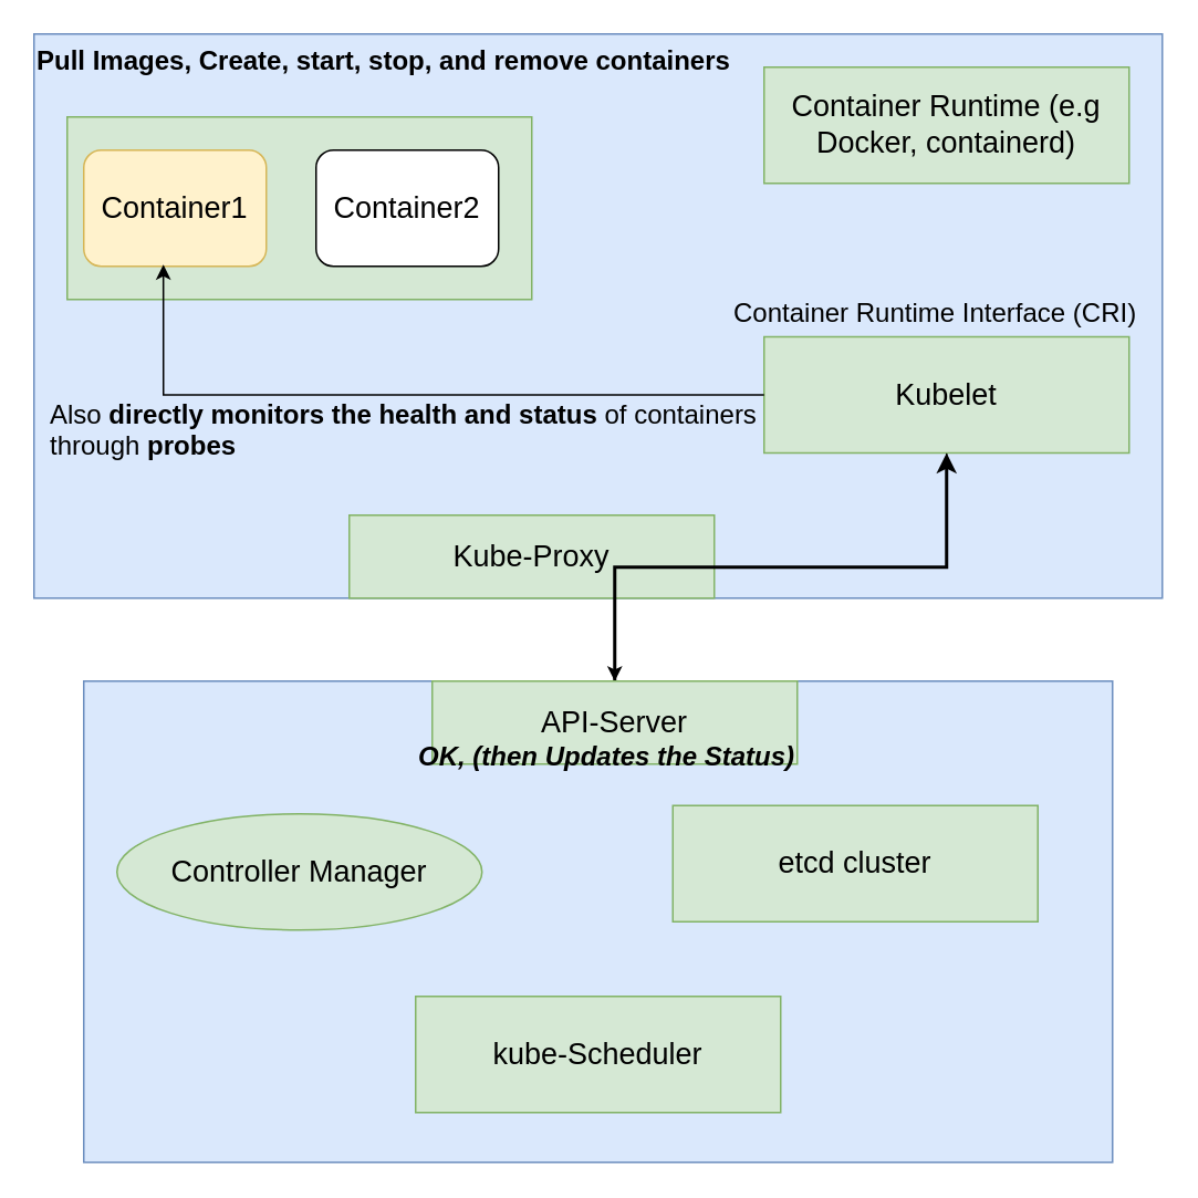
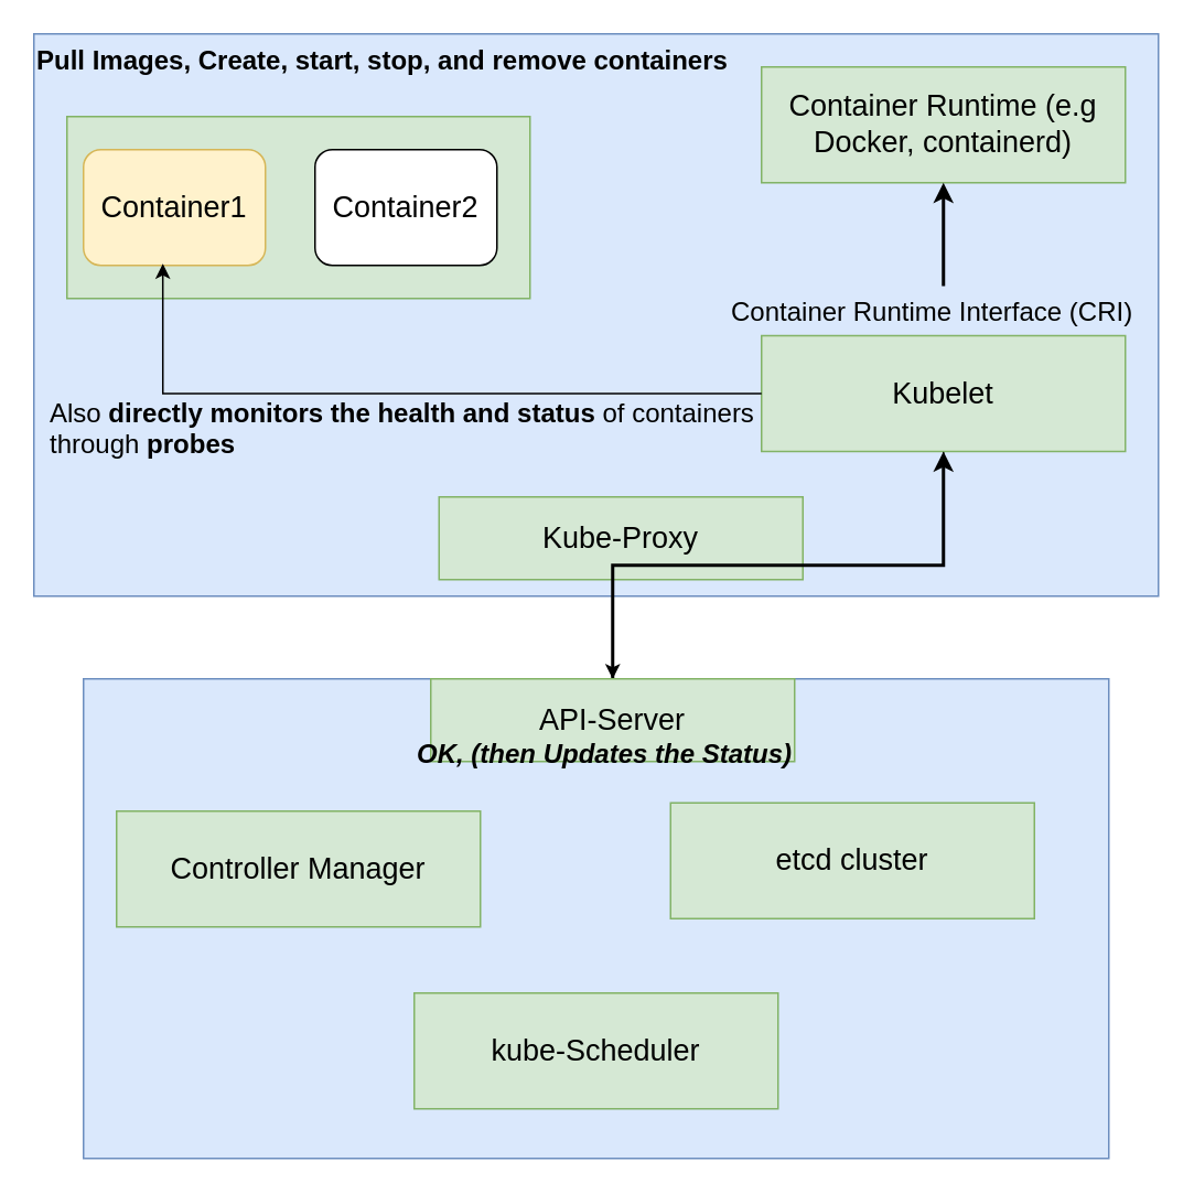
+ <mxCell id="10" style="edgeStyle=orthogonalEdgeStyle;rounded=0;orthogonalLoop=1;jettySize=auto;html=1;entryX=0.5;entryY=1;entryDx=0;entryDy=0;strokeWidth=2;" parent="1" source="11" target="7" edge="1"><mxGeometry relative="1" as="geometry" /></mxCell>
- <mxCell id="6" value="&lt;font style=&quot;font-size: 18px;&quot;&gt;Kube-Proxy&lt;/font&gt;" style="rounded=0;whiteSpace=wrap;html=1;fillColor=#d5e8d4;strokeColor=#82b366;" parent="1" vertex="1"><mxGeometry x="210" y="310" width="220" height="50" as="geometry" /></mxCell>
+ <mxCell id="6" value="&lt;font style=&quot;font-size: 18px;&quot;&gt;Kube-Proxy&lt;/font&gt;" style="rounded=0;whiteSpace=wrap;html=1;fillColor=#d5e8d4;strokeColor=#82b366;" parent="1" vertex="1"><mxGeometry x="265" y="300" width="220" height="50" as="geometry" /></mxCell>
- <mxCell id="18" value="&lt;font style=&quot;font-size: 18px;&quot;&gt;Controller Manager&lt;/font&gt;" style="ellipse;whiteSpace=wrap;html=1;fillColor=#d5e8d4;strokeColor=#82b366;" parent="1" vertex="1"><mxGeometry x="70" y="490" width="220" height="70" as="geometry" /></mxCell>
+ <mxCell id="18" value="&lt;font style=&quot;font-size: 18px;&quot;&gt;Controller Manager&lt;/font&gt;" style="rounded=0;whiteSpace=wrap;html=1;fillColor=#d5e8d4;strokeColor=#82b366;" parent="1" vertex="1"><mxGeometry x="70" y="490" width="220" height="70" as="geometry" /></mxCell>
